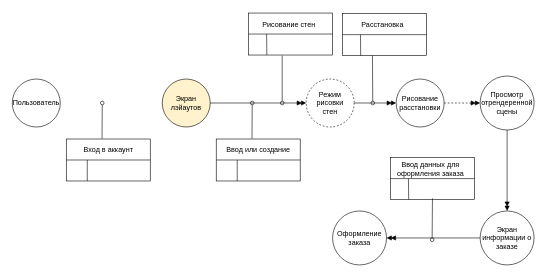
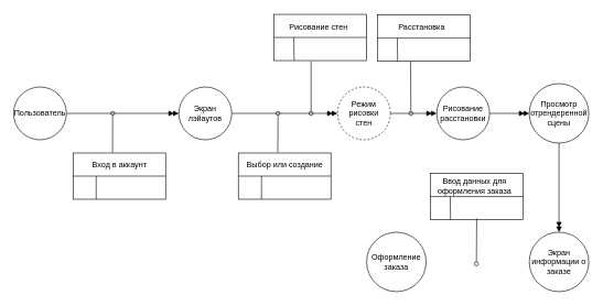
+ <mxCell id="2" value="" style="endArrow=doubleBlock;html=1;rounded=0;endFill=1;exitX=1;exitY=0.5;exitDx=0;exitDy=0;entryX=0;entryY=0.5;entryDx=0;entryDy=0;" edge="1" parent="1" source="3" target="4"><mxGeometry width="50" height="50" relative="1" as="geometry"><mxPoint x="130" y="181" as="sourcePoint" /><mxPoint x="180" y="131" as="targetPoint" /></mxGeometry></mxCell>
- <mxCell id="4" value="Экран лэйаутов" style="ellipse;whiteSpace=wrap;html=1;fillColor=#fff2cc;" vertex="1" parent="1"><mxGeometry x="270" y="131" width="80" height="80" as="geometry" /></mxCell>
+ <mxCell id="4" value="Экран лэйаутов" style="ellipse;whiteSpace=wrap;html=1;" vertex="1" parent="1"><mxGeometry x="270" y="131" width="80" height="80" as="geometry" /></mxCell>
- <mxCell id="25" value="" style="endArrow=doubleBlock;html=1;rounded=0;endFill=1;exitX=1;exitY=0.5;exitDx=0;exitDy=0;entryX=0;entryY=0.5;entryDx=0;entryDy=0;dashed=1;" edge="1" parent="1" source="17" target="24"><mxGeometry width="50" height="50" relative="1" as="geometry"><mxPoint x="600" y="181" as="sourcePoint" /><mxPoint x="670" y="181" as="targetPoint" /></mxGeometry></mxCell>
+ <mxCell id="25" value="" style="endArrow=doubleBlock;html=1;rounded=0;endFill=1;exitX=1;exitY=0.5;exitDx=0;exitDy=0;entryX=0;entryY=0.5;entryDx=0;entryDy=0;" edge="1" parent="1" source="17" target="24"><mxGeometry width="50" height="50" relative="1" as="geometry"><mxPoint x="600" y="181" as="sourcePoint" /><mxPoint x="670" y="181" as="targetPoint" /></mxGeometry></mxCell>
- <mxCell id="16" value="Ввод или создание" style="text;html=1;strokeColor=none;fillColor=none;align=center;verticalAlign=middle;whiteSpace=wrap;rounded=0;" vertex="1" parent="1"><mxGeometry x="362.5" y="230" width="135" height="40" as="geometry" /></mxCell>
+ <mxCell id="16" value="Выбор или создание" style="text;html=1;strokeColor=none;fillColor=none;align=center;verticalAlign=middle;whiteSpace=wrap;rounded=0;" vertex="1" parent="1"><mxGeometry x="362.5" y="230" width="135" height="40" as="geometry" /></mxCell>
- <mxCell id="34" value="" style="endArrow=doubleBlock;html=1;rounded=0;endFill=1;exitX=0;exitY=0.5;exitDx=0;exitDy=0;entryX=1;entryY=0.5;entryDx=0;entryDy=0;" edge="1" parent="1" source="31" target="33"><mxGeometry width="50" height="50" relative="1" as="geometry"><mxPoint x="750" y="181" as="sourcePoint" /><mxPoint x="810" y="181" as="targetPoint" /></mxGeometry></mxCell>
